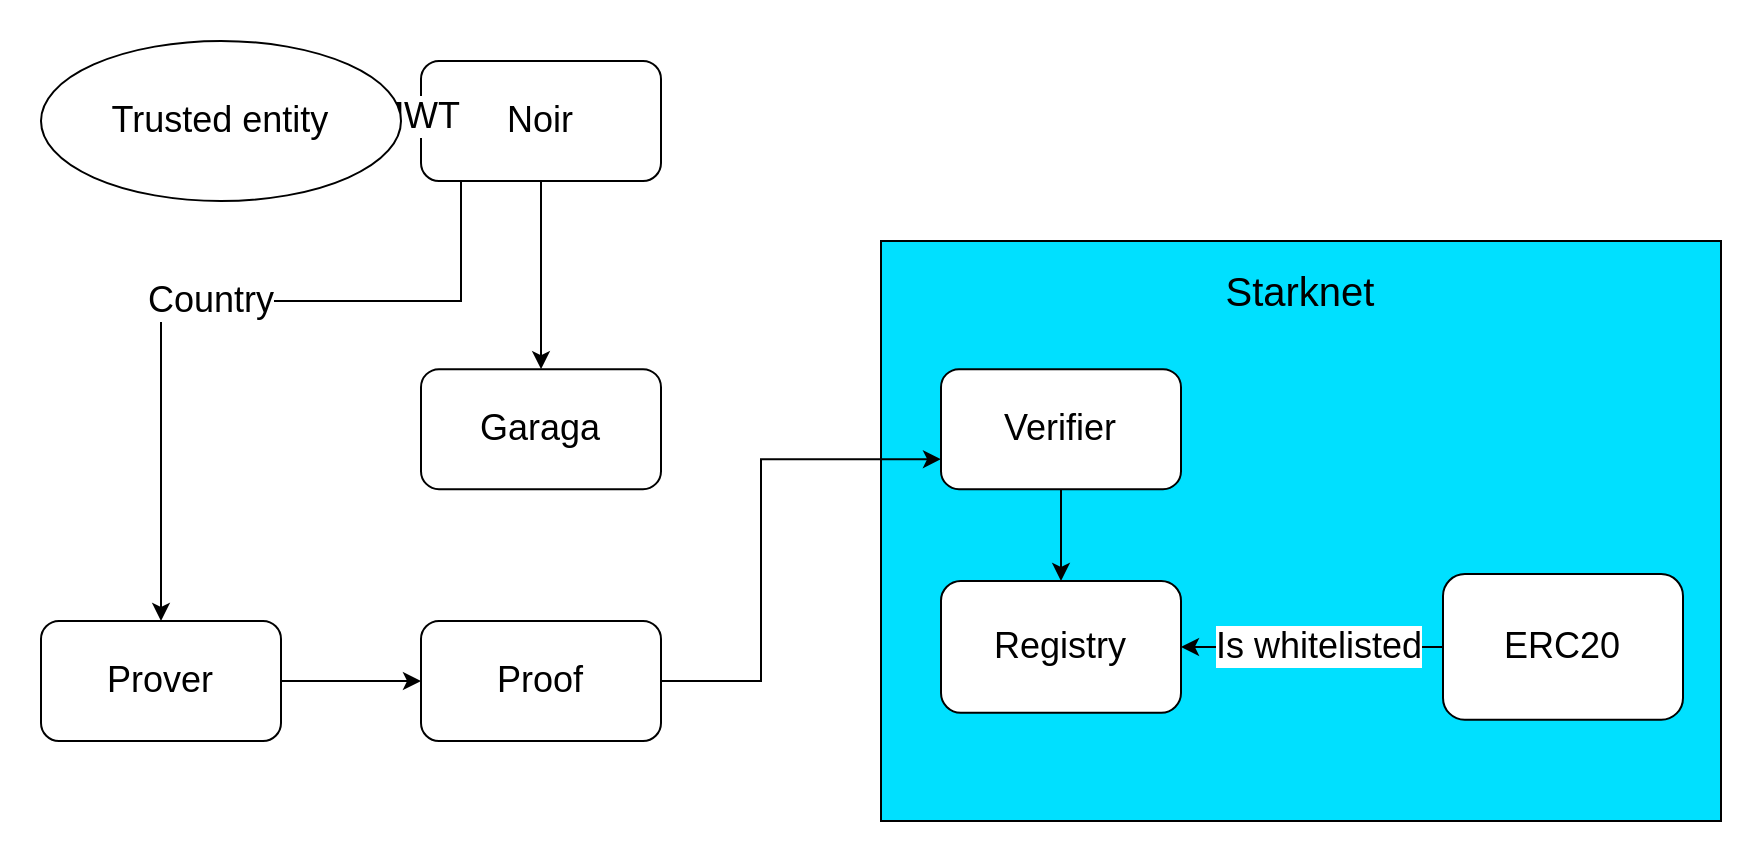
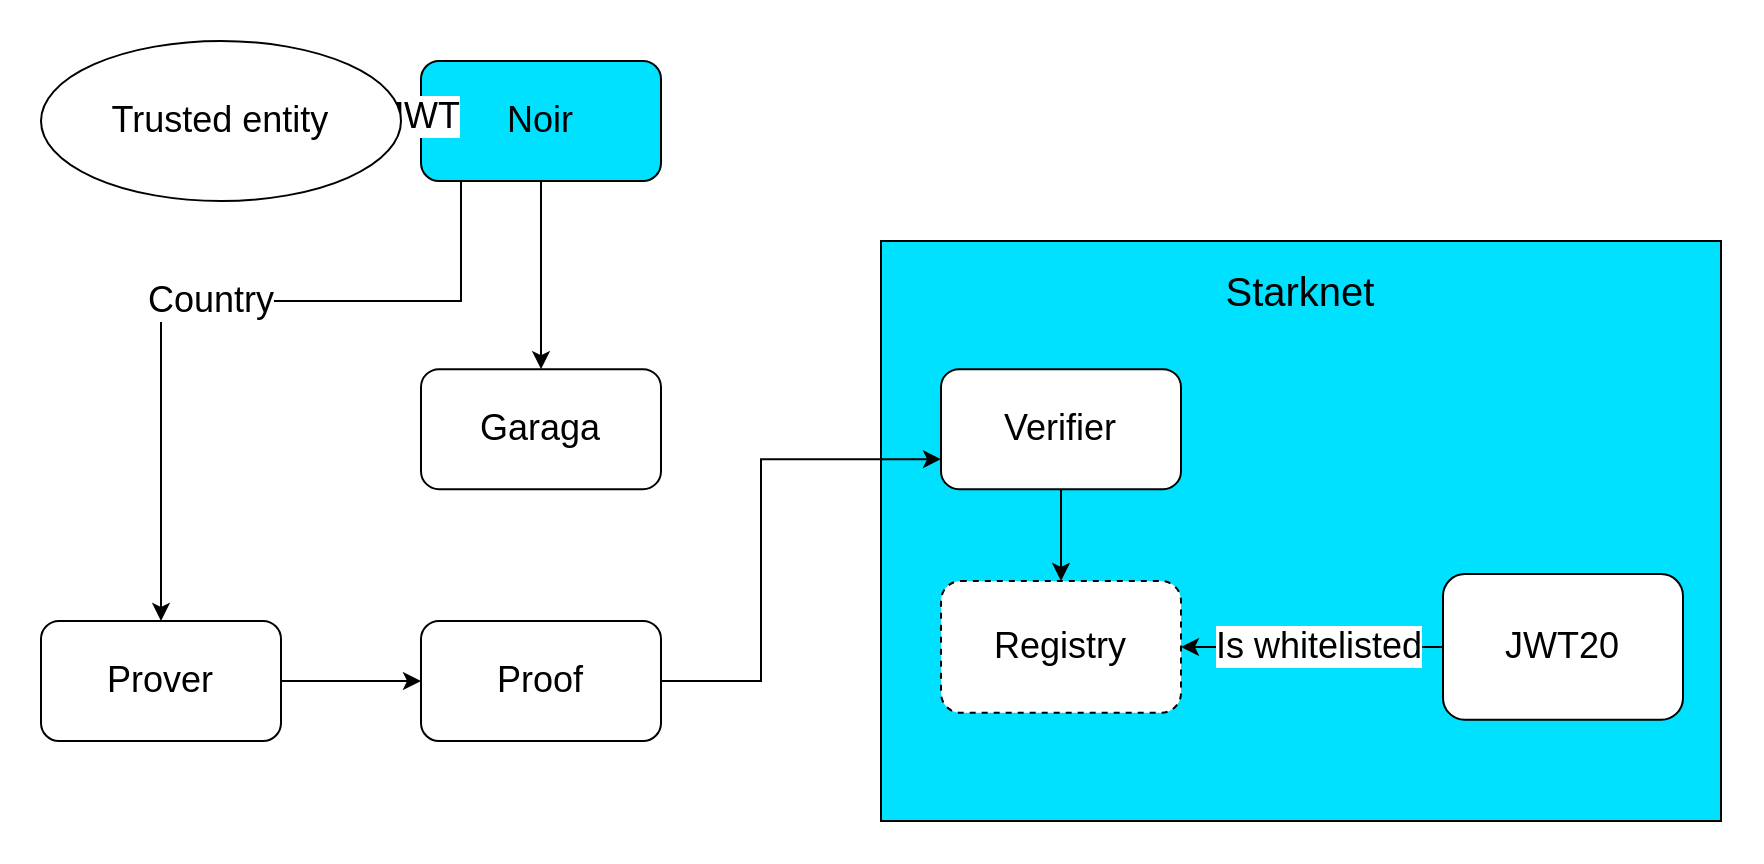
- <mxCell id="4" value="&lt;font style=&quot;font-size: 18px;&quot;&gt;Noir&lt;/font&gt;" style="rounded=1;whiteSpace=wrap;html=1;" vertex="1" parent="1"><mxGeometry x="210" y="30" width="120" height="60" as="geometry" /></mxCell>
+ <mxCell id="4" value="&lt;font style=&quot;font-size: 18px;&quot;&gt;Noir&lt;/font&gt;" style="rounded=1;whiteSpace=wrap;html=1;fillColor=#00e0ff;" vertex="1" parent="1"><mxGeometry x="210" y="30" width="120" height="60" as="geometry" /></mxCell>
- <mxCell id="16" value="&lt;font style=&quot;font-size: 18px;&quot;&gt;Registry&lt;/font&gt;" style="rounded=1;whiteSpace=wrap;html=1;" vertex="1" parent="1"><mxGeometry x="470" y="290.002" width="120" height="65.924" as="geometry" /></mxCell>
+ <mxCell id="16" value="&lt;font style=&quot;font-size: 18px;&quot;&gt;Registry&lt;/font&gt;" style="rounded=1;whiteSpace=wrap;html=1;dashed=1;" vertex="1" parent="1"><mxGeometry x="470" y="290.002" width="120" height="65.924" as="geometry" /></mxCell>
- <mxCell id="19" value="&lt;font style=&quot;font-size: 18px;&quot;&gt;ERC20&lt;/font&gt;" style="rounded=1;whiteSpace=wrap;html=1;" vertex="1" parent="1"><mxGeometry x="721" y="286.531" width="120" height="72.857" as="geometry" /></mxCell>
+ <mxCell id="19" value="&lt;font style=&quot;font-size: 18px;&quot;&gt;JWT20&lt;/font&gt;" style="rounded=1;whiteSpace=wrap;html=1;" vertex="1" parent="1"><mxGeometry x="721" y="286.531" width="120" height="72.857" as="geometry" /></mxCell>
